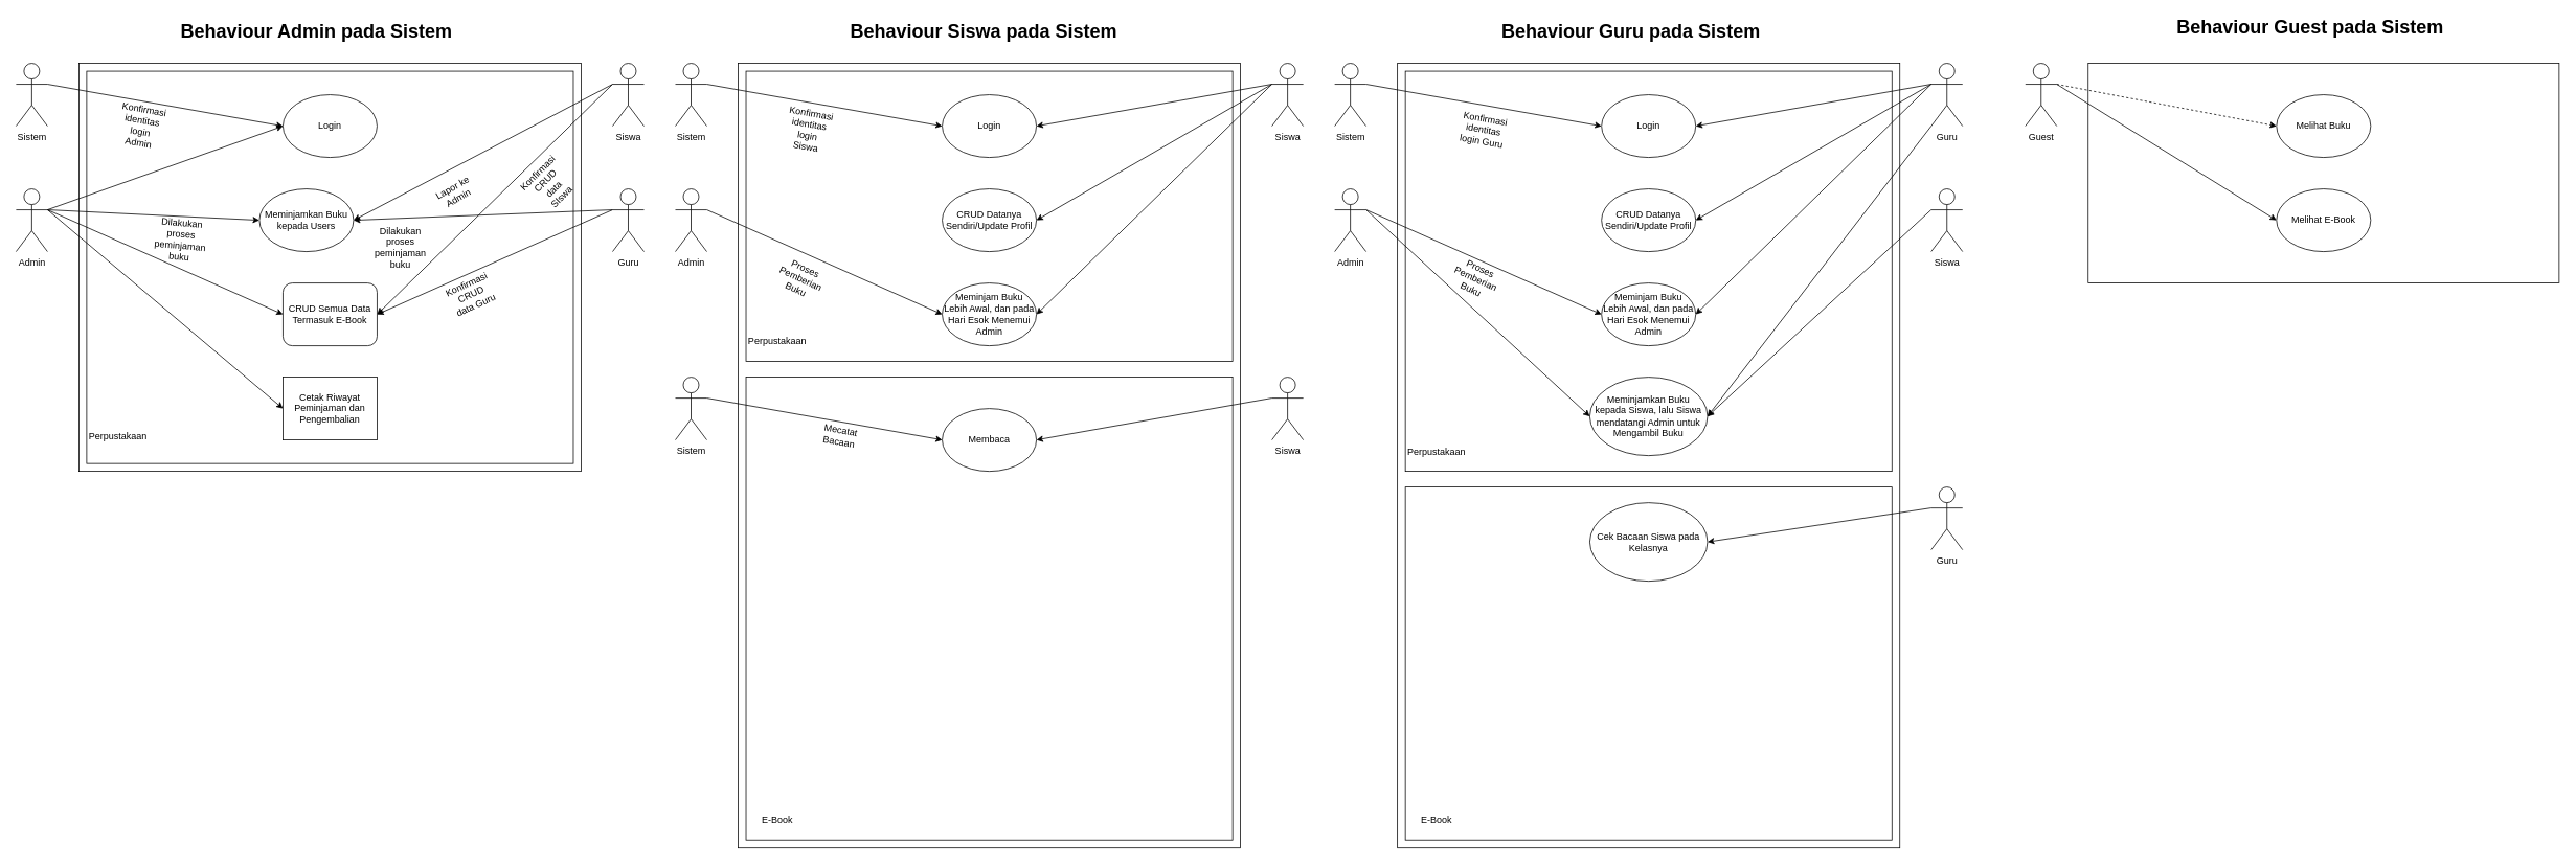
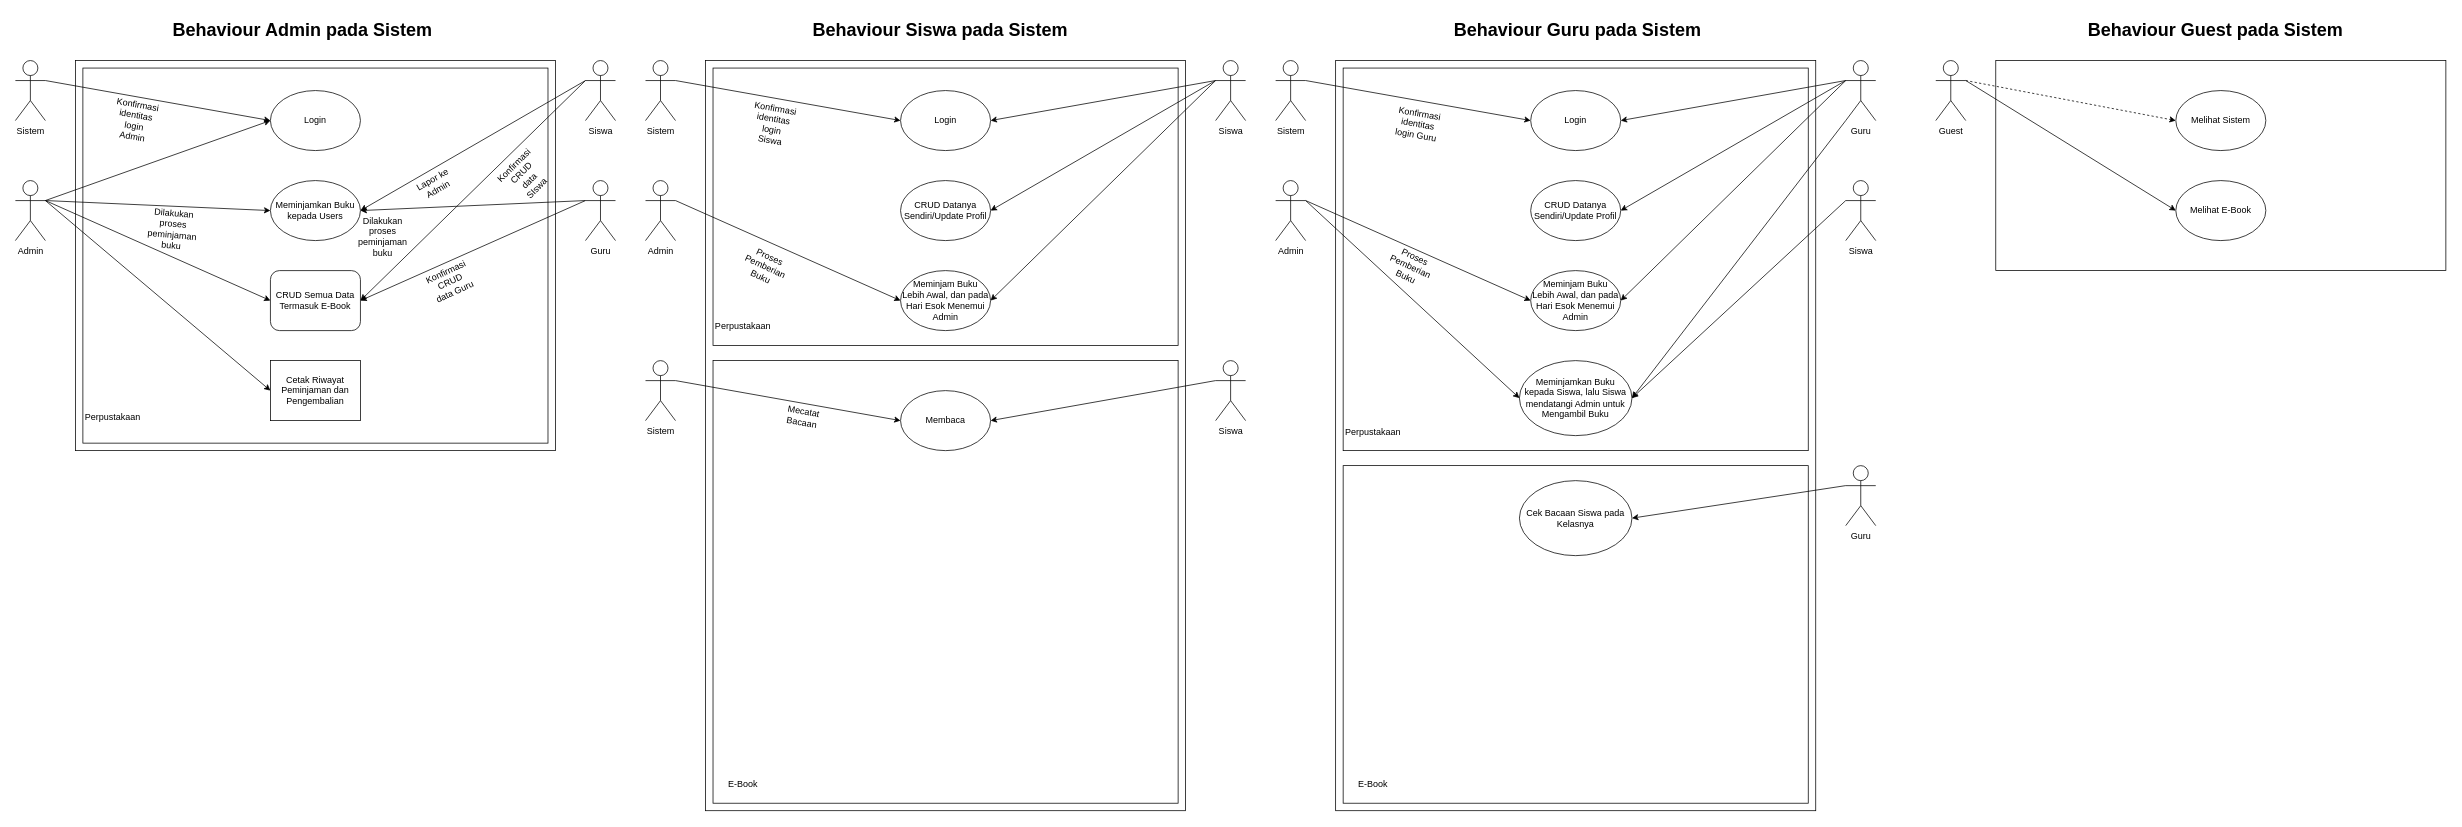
- <mxCell id="70" value="&lt;h1&gt;Behaviour Guest pada Sistem&lt;/h1&gt;" style="text;html=1;strokeColor=none;fillColor=none;spacing=5;spacingTop=-20;whiteSpace=wrap;overflow=hidden;rounded=0;" parent="1" vertex="1"><mxGeometry x="2768" y="15" width="355" height="40" as="geometry" /></mxCell>
+ <mxCell id="70" value="&lt;h1&gt;Behaviour Guest pada Sistem&lt;/h1&gt;" style="text;html=1;strokeColor=none;fillColor=none;spacing=5;spacingTop=-20;whiteSpace=wrap;overflow=hidden;rounded=0;" parent="1" vertex="1"><mxGeometry x="2778" y="20" width="355" height="40" as="geometry" /></mxCell>
- <mxCell id="69" value="&lt;h1&gt;Behaviour Guru pada Sistem&lt;/h1&gt;" style="text;html=1;strokeColor=none;fillColor=none;spacing=5;spacingTop=-20;whiteSpace=wrap;overflow=hidden;rounded=0;" parent="1" vertex="1"><mxGeometry x="1908" y="20" width="345" height="40" as="geometry" /></mxCell>
+ <mxCell id="69" value="&lt;h1&gt;Behaviour Guru pada Sistem&lt;/h1&gt;" style="text;html=1;strokeColor=none;fillColor=none;spacing=5;spacingTop=-20;whiteSpace=wrap;overflow=hidden;rounded=0;" parent="1" vertex="1"><mxGeometry x="1933" y="20" width="345" height="40" as="geometry" /></mxCell>
- <mxCell id="63" value="Melihat Buku" style="ellipse;whiteSpace=wrap;html=1;fillColor=default;" parent="1" vertex="1"><mxGeometry x="2900" y="120" width="120" height="80" as="geometry" /></mxCell>
+ <mxCell id="63" value="Melihat Sistem" style="ellipse;whiteSpace=wrap;html=1;fillColor=default;" parent="1" vertex="1"><mxGeometry x="2900" y="120" width="120" height="80" as="geometry" /></mxCell>
- <mxCell id="17" value="Meminjamkan Buku kepada Users" style="ellipse;whiteSpace=wrap;html=1;fillColor=default;" parent="1" vertex="1"><mxGeometry x="330" y="240" width="120" height="80" as="geometry" /></mxCell>
+ <mxCell id="17" value="Meminjamkan Buku kepada Users" style="ellipse;whiteSpace=wrap;html=1;fillColor=default;" parent="1" vertex="1"><mxGeometry x="360" y="240" width="120" height="80" as="geometry" /></mxCell>
